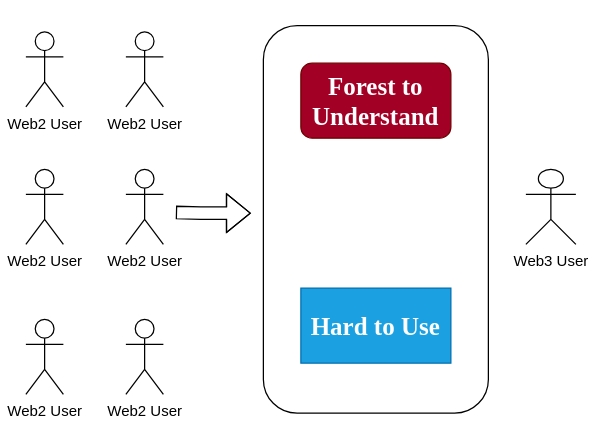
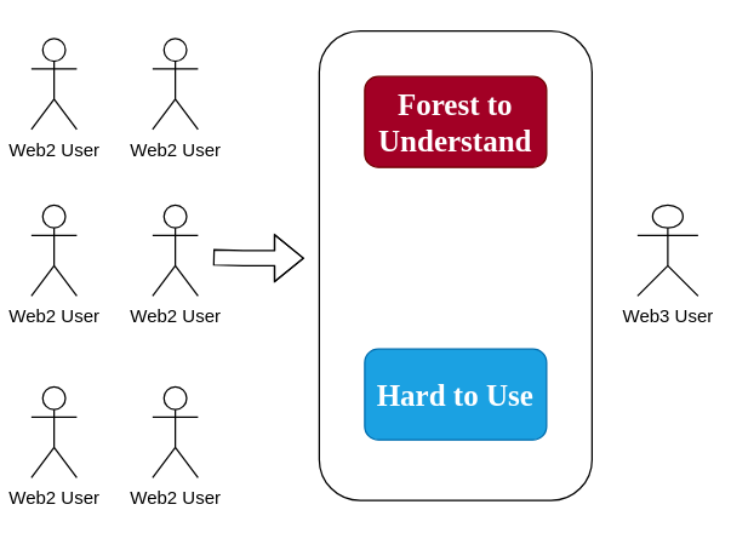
- <mxCell id="4" value="&lt;font face=&quot;Georgia&quot; style=&quot;font-size: 20px;&quot;&gt;&lt;b&gt;Hard to Use&lt;/b&gt;&lt;/font&gt;" style="whiteSpace=wrap;html=1;fillColor=#1ba1e2;fontColor=#ffffff;strokeColor=#006EAF;rounded=0;" vertex="1" parent="1"><mxGeometry x="240" y="230" width="120" height="60" as="geometry" /></mxCell>
+ <mxCell id="4" value="&lt;font face=&quot;Georgia&quot; style=&quot;font-size: 20px;&quot;&gt;&lt;b&gt;Hard to Use&lt;/b&gt;&lt;/font&gt;" style="rounded=1;whiteSpace=wrap;html=1;fillColor=#1ba1e2;fontColor=#ffffff;strokeColor=#006EAF;" vertex="1" parent="1"><mxGeometry x="240" y="230" width="120" height="60" as="geometry" /></mxCell>
